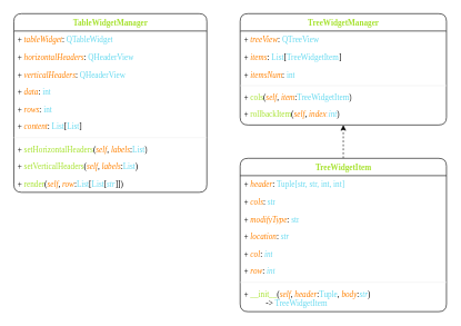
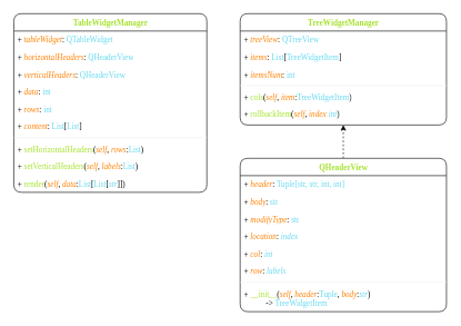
- <mxCell id="10" value="+ &lt;font color=&quot;#a6e22e&quot;&gt;setHorizontalHeaders&lt;/font&gt;(&lt;i&gt;&lt;font color=&quot;#ff8000&quot;&gt;self&lt;/font&gt;&lt;/i&gt;, &lt;i&gt;&lt;font color=&quot;#ff8000&quot;&gt;labels&lt;/font&gt;&lt;/i&gt;:&lt;font color=&quot;#66d9ef&quot;&gt;List&lt;/font&gt;)" style="text;html=1;align=left;verticalAlign=top;spacingLeft=4;spacingRight=4;whiteSpace=wrap;overflow=hidden;rotatable=0;points=[[0,0.5],[1,0.5]];portConstraint=eastwest;fontFamily=Consolas;fontSource=https%3A%2F%2Ffonts.googleapis.com%2Fcss%3Ffamily%3DNoto%2BSans%2BSimplified%2BChinese;fillColor=none;fillStyle=auto;" parent="2" vertex="1"><mxGeometry y="190" width="290" height="26" as="geometry" /></mxCell>
+ <mxCell id="10" value="+ &lt;font color=&quot;#a6e22e&quot;&gt;setHorizontalHeaders&lt;/font&gt;(&lt;i&gt;&lt;font color=&quot;#ff8000&quot;&gt;self&lt;/font&gt;&lt;/i&gt;, &lt;i&gt;&lt;font color=&quot;#ff8000&quot;&gt;rows&lt;/font&gt;&lt;/i&gt;:&lt;font color=&quot;#66d9ef&quot;&gt;List&lt;/font&gt;)" style="text;html=1;align=left;verticalAlign=top;spacingLeft=4;spacingRight=4;whiteSpace=wrap;overflow=hidden;rotatable=0;points=[[0,0.5],[1,0.5]];portConstraint=eastwest;fontFamily=Consolas;fontSource=https%3A%2F%2Ffonts.googleapis.com%2Fcss%3Ffamily%3DNoto%2BSans%2BSimplified%2BChinese;fillColor=none;fillStyle=auto;" parent="2" vertex="1"><mxGeometry y="190" width="290" height="26" as="geometry" /></mxCell>
- <mxCell id="21" value="&lt;font color=&quot;#a6e22e&quot;&gt;TreeWidgetItem&lt;/font&gt;" style="swimlane;html=1;fontStyle=1;align=center;verticalAlign=top;childLayout=stackLayout;horizontal=1;startSize=26;horizontalStack=0;resizeParent=1;resizeLast=0;collapsible=1;marginBottom=0;swimlaneFillColor=default;rounded=1;shadow=0;comic=0;labelBackgroundColor=none;strokeWidth=1;fillColor=default;fontFamily=Consolas;fontSize=12;fontSource=https%3A%2F%2Ffonts.googleapis.com%2Fcss%3Ffamily%3DNoto%2BSans%2BSimplified%2BChinese;" parent="1" vertex="1"><mxGeometry x="360" y="237" width="310" height="230" as="geometry"><mxRectangle x="30" y="83" width="180" height="26" as="alternateBounds" /></mxGeometry></mxCell>
+ <mxCell id="21" value="&lt;font color=&quot;#a6e22e&quot;&gt;QHeaderView&lt;/font&gt;" style="swimlane;html=1;fontStyle=1;align=center;verticalAlign=top;childLayout=stackLayout;horizontal=1;startSize=26;horizontalStack=0;resizeParent=1;resizeLast=0;collapsible=1;marginBottom=0;swimlaneFillColor=default;rounded=1;shadow=0;comic=0;labelBackgroundColor=none;strokeWidth=1;fillColor=default;fontFamily=Consolas;fontSize=12;fontSource=https%3A%2F%2Ffonts.googleapis.com%2Fcss%3Ffamily%3DNoto%2BSans%2BSimplified%2BChinese;" parent="1" vertex="1"><mxGeometry x="360" y="237" width="310" height="230" as="geometry"><mxRectangle x="30" y="83" width="180" height="26" as="alternateBounds" /></mxGeometry></mxCell>
- <mxCell id="12" value="+ &lt;font color=&quot;#a6e22e&quot;&gt;render&lt;/font&gt;(&lt;i&gt;&lt;font color=&quot;#ff8000&quot;&gt;self&lt;/font&gt;&lt;/i&gt;, &lt;i&gt;&lt;font color=&quot;#ff8000&quot;&gt;row&lt;/font&gt;&lt;/i&gt;:&lt;font color=&quot;#66d9ef&quot;&gt;List&lt;/font&gt;[&lt;font color=&quot;#66d9ef&quot;&gt;List&lt;/font&gt;[&lt;i&gt;&lt;font color=&quot;#66d9ef&quot;&gt;str&lt;/font&gt;&lt;/i&gt;]])" style="text;html=1;align=left;verticalAlign=top;spacingLeft=4;spacingRight=4;whiteSpace=wrap;overflow=hidden;rotatable=0;points=[[0,0.5],[1,0.5]];portConstraint=eastwest;fontFamily=Consolas;fontSource=https%3A%2F%2Ffonts.googleapis.com%2Fcss%3Ffamily%3DNoto%2BSans%2BSimplified%2BChinese;fillColor=none;fillStyle=auto;" parent="2" vertex="1"><mxGeometry y="242" width="290" height="26" as="geometry" /></mxCell>
+ <mxCell id="12" value="+ &lt;font color=&quot;#a6e22e&quot;&gt;render&lt;/font&gt;(&lt;i&gt;&lt;font color=&quot;#ff8000&quot;&gt;self&lt;/font&gt;&lt;/i&gt;, &lt;i&gt;&lt;font color=&quot;#ff8000&quot;&gt;data&lt;/font&gt;&lt;/i&gt;:&lt;font color=&quot;#66d9ef&quot;&gt;List&lt;/font&gt;[&lt;font color=&quot;#66d9ef&quot;&gt;List&lt;/font&gt;[&lt;i&gt;&lt;font color=&quot;#66d9ef&quot;&gt;str&lt;/font&gt;&lt;/i&gt;]])" style="text;html=1;align=left;verticalAlign=top;spacingLeft=4;spacingRight=4;whiteSpace=wrap;overflow=hidden;rotatable=0;points=[[0,0.5],[1,0.5]];portConstraint=eastwest;fontFamily=Consolas;fontSource=https%3A%2F%2Ffonts.googleapis.com%2Fcss%3Ffamily%3DNoto%2BSans%2BSimplified%2BChinese;fillColor=none;fillStyle=auto;" parent="2" vertex="1"><mxGeometry y="242" width="290" height="26" as="geometry" /></mxCell>
- <mxCell id="23" value="+ &lt;font color=&quot;#ff8000&quot;&gt;&lt;i&gt;cols&lt;/i&gt;&lt;/font&gt;: &lt;font color=&quot;#66d9ef&quot;&gt;str&lt;/font&gt;" style="text;html=1;align=left;verticalAlign=top;spacingLeft=4;spacingRight=4;whiteSpace=wrap;overflow=hidden;rotatable=0;points=[[0,0.5],[1,0.5]];portConstraint=eastwest;fontFamily=Consolas;fontSource=https%3A%2F%2Ffonts.googleapis.com%2Fcss%3Ffamily%3DNoto%2BSans%2BSimplified%2BChinese;fillColor=none;fillStyle=auto;" parent="21" vertex="1"><mxGeometry y="52" width="310" height="26" as="geometry" /></mxCell>
+ <mxCell id="23" value="+ &lt;font color=&quot;#ff8000&quot;&gt;&lt;i&gt;body&lt;/i&gt;&lt;/font&gt;: &lt;font color=&quot;#66d9ef&quot;&gt;str&lt;/font&gt;" style="text;html=1;align=left;verticalAlign=top;spacingLeft=4;spacingRight=4;whiteSpace=wrap;overflow=hidden;rotatable=0;points=[[0,0.5],[1,0.5]];portConstraint=eastwest;fontFamily=Consolas;fontSource=https%3A%2F%2Ffonts.googleapis.com%2Fcss%3Ffamily%3DNoto%2BSans%2BSimplified%2BChinese;fillColor=none;fillStyle=auto;" parent="21" vertex="1"><mxGeometry y="52" width="310" height="26" as="geometry" /></mxCell>
- <mxCell id="25" value="+ &lt;font color=&quot;#ff8000&quot;&gt;&lt;i&gt;location&lt;/i&gt;&lt;/font&gt;: &lt;font color=&quot;#66d9ef&quot;&gt;&lt;i&gt;str&lt;/i&gt;&lt;/font&gt;" style="text;html=1;align=left;verticalAlign=top;spacingLeft=4;spacingRight=4;whiteSpace=wrap;overflow=hidden;rotatable=0;points=[[0,0.5],[1,0.5]];portConstraint=eastwest;fontFamily=Consolas;fontSource=https%3A%2F%2Ffonts.googleapis.com%2Fcss%3Ffamily%3DNoto%2BSans%2BSimplified%2BChinese;fillColor=none;fillStyle=auto;" parent="21" vertex="1"><mxGeometry y="104" width="310" height="26" as="geometry" /></mxCell>
+ <mxCell id="25" value="+ &lt;font color=&quot;#ff8000&quot;&gt;&lt;i&gt;location&lt;/i&gt;&lt;/font&gt;: &lt;font color=&quot;#66d9ef&quot;&gt;&lt;i&gt;index&lt;/i&gt;&lt;/font&gt;" style="text;html=1;align=left;verticalAlign=top;spacingLeft=4;spacingRight=4;whiteSpace=wrap;overflow=hidden;rotatable=0;points=[[0,0.5],[1,0.5]];portConstraint=eastwest;fontFamily=Consolas;fontSource=https%3A%2F%2Ffonts.googleapis.com%2Fcss%3Ffamily%3DNoto%2BSans%2BSimplified%2BChinese;fillColor=none;fillStyle=auto;" parent="21" vertex="1"><mxGeometry y="104" width="310" height="26" as="geometry" /></mxCell>
- <mxCell id="27" value="+ &lt;font color=&quot;#ff8000&quot;&gt;&lt;i&gt;row&lt;/i&gt;&lt;/font&gt;: &lt;font color=&quot;#66d9ef&quot;&gt;&lt;i&gt;int&lt;/i&gt;&lt;/font&gt;" style="text;html=1;align=left;verticalAlign=top;spacingLeft=4;spacingRight=4;whiteSpace=wrap;overflow=hidden;rotatable=0;points=[[0,0.5],[1,0.5]];portConstraint=eastwest;fontFamily=Consolas;fontSource=https%3A%2F%2Ffonts.googleapis.com%2Fcss%3Ffamily%3DNoto%2BSans%2BSimplified%2BChinese;fillColor=none;fillStyle=auto;" parent="21" vertex="1"><mxGeometry y="156" width="310" height="26" as="geometry" /></mxCell>
+ <mxCell id="27" value="+ &lt;font color=&quot;#ff8000&quot;&gt;&lt;i&gt;row&lt;/i&gt;&lt;/font&gt;: &lt;font color=&quot;#66d9ef&quot;&gt;&lt;i&gt;labels&lt;/i&gt;&lt;/font&gt;" style="text;html=1;align=left;verticalAlign=top;spacingLeft=4;spacingRight=4;whiteSpace=wrap;overflow=hidden;rotatable=0;points=[[0,0.5],[1,0.5]];portConstraint=eastwest;fontFamily=Consolas;fontSource=https%3A%2F%2Ffonts.googleapis.com%2Fcss%3Ffamily%3DNoto%2BSans%2BSimplified%2BChinese;fillColor=none;fillStyle=auto;" parent="21" vertex="1"><mxGeometry y="156" width="310" height="26" as="geometry" /></mxCell>
